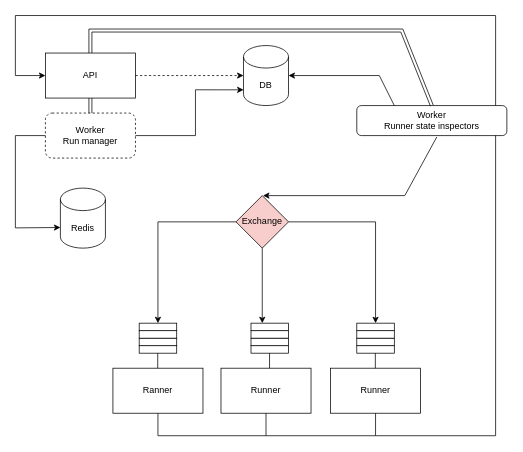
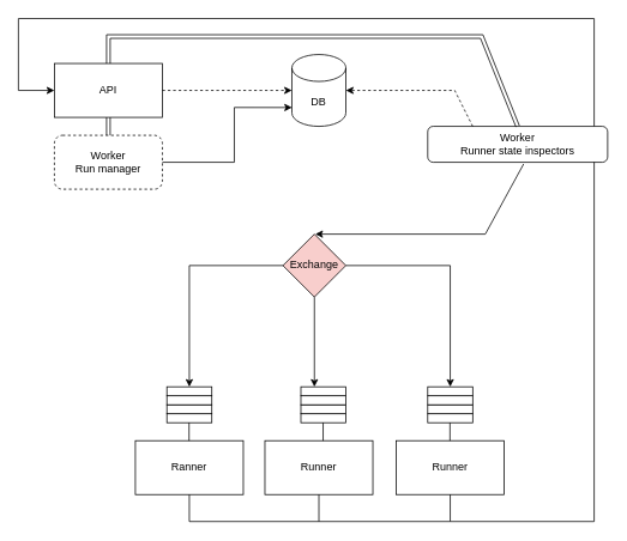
- <mxCell id="38" value="" style="endArrow=classic;html=1;rounded=0;exitX=0.25;exitY=0;exitDx=0;exitDy=0;" parent="1" source="34" target="3" edge="1"><mxGeometry width="50" height="50" relative="1" as="geometry"><mxPoint x="380" y="280" as="sourcePoint" /><mxPoint x="430" y="230" as="targetPoint" /><Array as="points"><mxPoint x="505" y="100" /></Array></mxGeometry></mxCell>
+ <mxCell id="38" value="" style="endArrow=classic;html=1;rounded=0;exitX=0.25;exitY=0;exitDx=0;exitDy=0;dashed=1;" parent="1" source="34" target="3" edge="1"><mxGeometry width="50" height="50" relative="1" as="geometry"><mxPoint x="380" y="280" as="sourcePoint" /><mxPoint x="430" y="230" as="targetPoint" /><Array as="points"><mxPoint x="505" y="100" /></Array></mxGeometry></mxCell>
- <mxCell id="33" value="" style="endArrow=none;html=1;rounded=0;entryX=0;entryY=0.5;entryDx=0;entryDy=0;exitX=0;exitY=0;exitDx=0;exitDy=52.5;exitPerimeter=0;endFill=0;startArrow=classic;startFill=1;" parent="1" source="32" target="5" edge="1"><mxGeometry width="50" height="50" relative="1" as="geometry"><mxPoint x="290" y="330" as="sourcePoint" /><mxPoint x="340" y="280" as="targetPoint" /><Array as="points"><mxPoint x="20" y="303" /><mxPoint x="20" y="180" /></Array></mxGeometry></mxCell>
- <mxCell id="32" value="Redis" style="shape=cylinder3;whiteSpace=wrap;html=1;boundedLbl=1;backgroundOutline=1;size=15;" parent="1" vertex="1"><mxGeometry x="80" y="250" width="60" height="80" as="geometry" /></mxCell>
